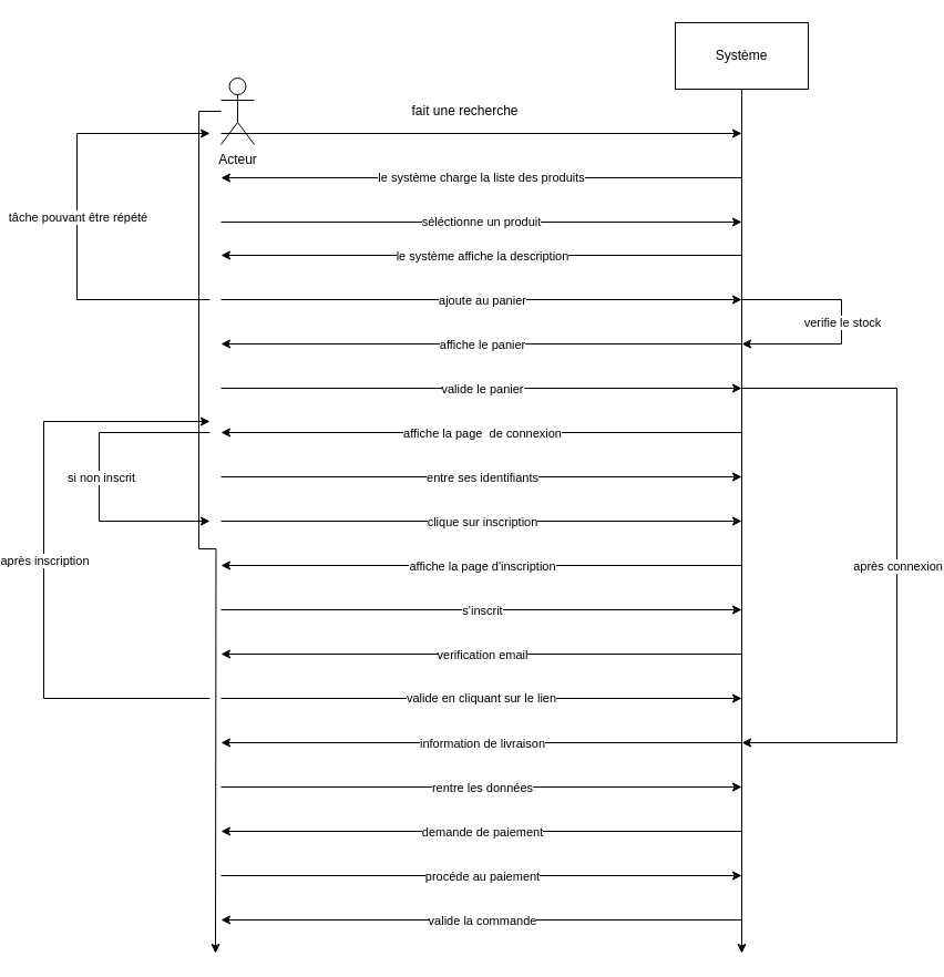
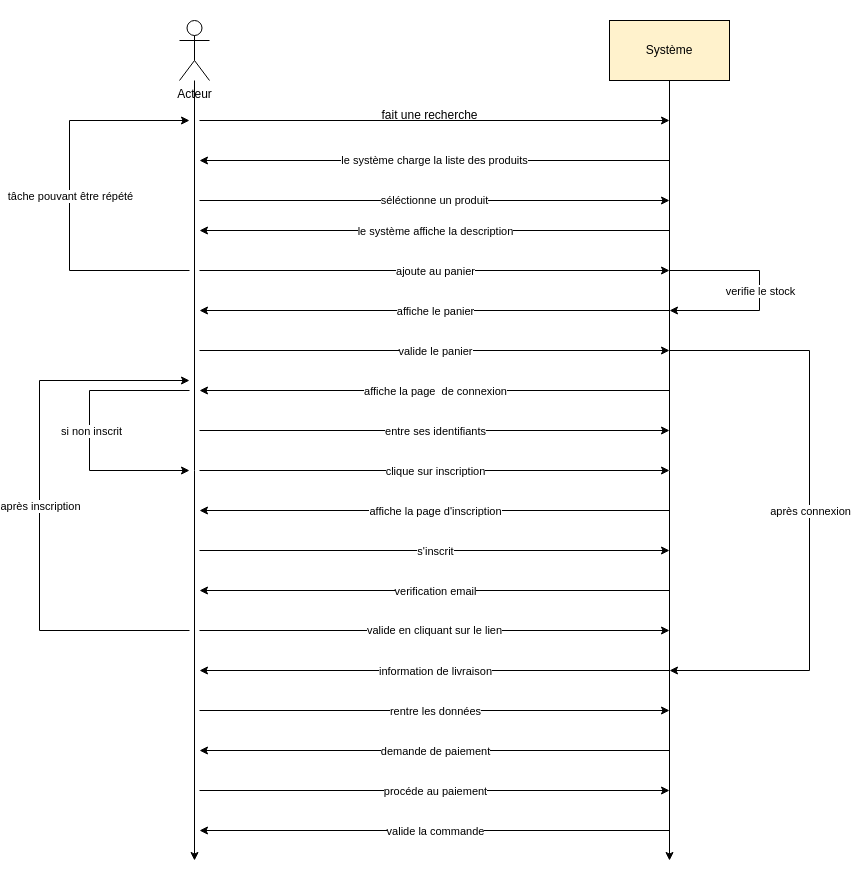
- <mxCell id="5" value="Système" style="rounded=0;whiteSpace=wrap;html=1;" parent="1" vertex="1"><mxGeometry x="590" y="20" width="120" height="60" as="geometry" /></mxCell>
+ <mxCell id="5" value="Système" style="rounded=0;whiteSpace=wrap;html=1;fillColor=#fff2cc;" parent="1" vertex="1"><mxGeometry x="590" y="20" width="120" height="60" as="geometry" /></mxCell>
- <mxCell id="3" value="Acteur" style="shape=umlActor;verticalLabelPosition=bottom;verticalAlign=top;html=1;outlineConnect=0;" parent="1" vertex="1"><mxGeometry x="180" y="70" width="30" height="60" as="geometry" /></mxCell>
+ <mxCell id="3" value="Acteur" style="shape=umlActor;verticalLabelPosition=bottom;verticalAlign=top;html=1;outlineConnect=0;" parent="1" vertex="1"><mxGeometry x="160" y="20" width="30" height="60" as="geometry" /></mxCell>
- <mxCell id="7" value="fait une recherche" style="text;html=1;align=center;verticalAlign=middle;resizable=0;points=[];autosize=1;strokeColor=none;fillColor=none;" parent="1" vertex="1"><mxGeometry x="345" y="90" width="110" height="20" as="geometry" /></mxCell>
+ <mxCell id="7" value="fait une recherche" style="text;html=1;align=center;verticalAlign=middle;resizable=0;points=[];autosize=1;strokeColor=none;fillColor=none;" parent="1" vertex="1"><mxGeometry x="355" y="105" width="110" height="20" as="geometry" /></mxCell>
